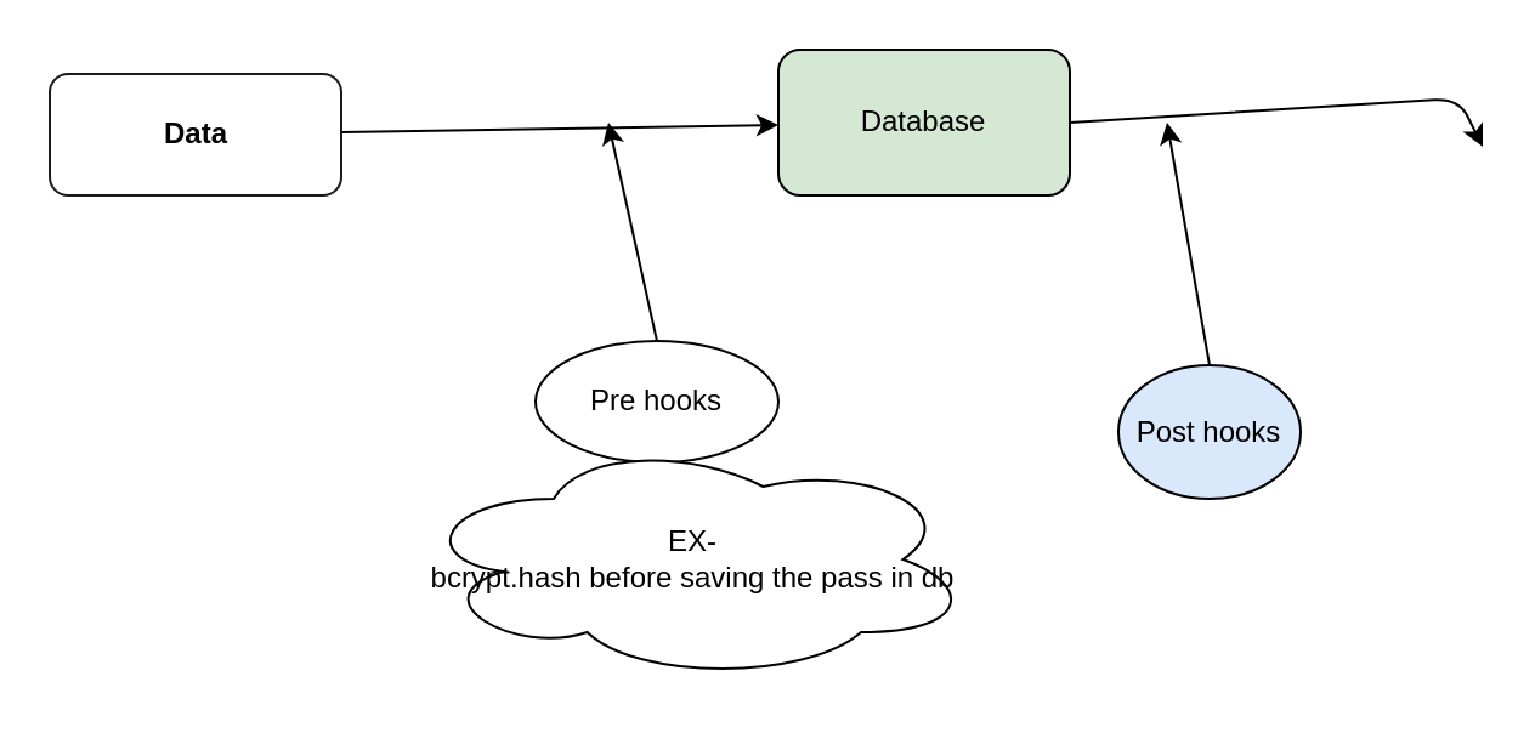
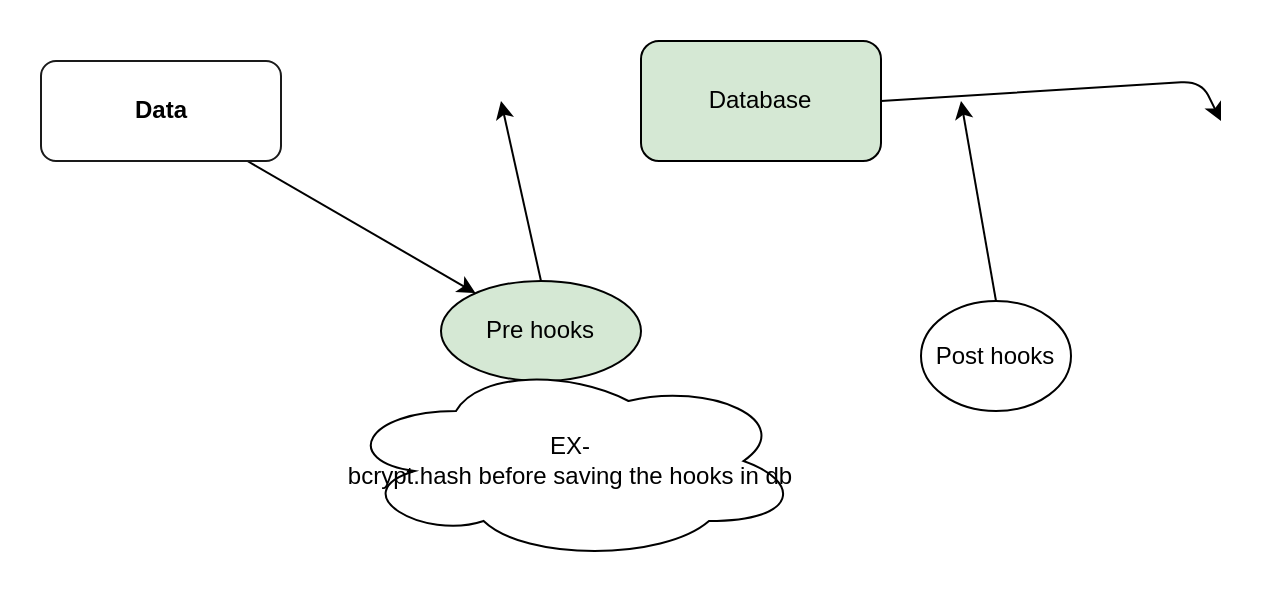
- <mxCell id="2" value="" style="edgeStyle=none;html=1;" parent="1" source="3" target="5" edge="1"><mxGeometry relative="1" as="geometry" /></mxCell>
+ <mxCell id="2" value="" style="edgeStyle=none;html=1;" parent="1" source="3" target="7" edge="1"><mxGeometry relative="1" as="geometry" /></mxCell>
- <mxCell id="7" value="Pre hooks" style="ellipse;whiteSpace=wrap;html=1;" parent="1" vertex="1"><mxGeometry x="220" y="140" width="100" height="50" as="geometry" /></mxCell>
+ <mxCell id="7" value="Pre hooks" style="ellipse;whiteSpace=wrap;html=1;fillColor=#d5e8d4;" parent="1" vertex="1"><mxGeometry x="220" y="140" width="100" height="50" as="geometry" /></mxCell>
- <mxCell id="9" value="Post hooks" style="ellipse;whiteSpace=wrap;html=1;fillColor=#dae8fc;" parent="1" vertex="1"><mxGeometry x="460" y="150" width="75" height="55" as="geometry" /></mxCell>
+ <mxCell id="9" value="Post hooks" style="ellipse;whiteSpace=wrap;html=1;" parent="1" vertex="1"><mxGeometry x="460" y="150" width="75" height="55" as="geometry" /></mxCell>
- <mxCell id="10" value="EX-&lt;br&gt;bcrypt.hash before saving the pass in db" style="ellipse;shape=cloud;whiteSpace=wrap;html=1;" vertex="1" parent="1"><mxGeometry x="170" y="180" width="230" height="100" as="geometry" /></mxCell>
+ <mxCell id="10" value="EX-&lt;br&gt;bcrypt.hash before saving the hooks in db" style="ellipse;shape=cloud;whiteSpace=wrap;html=1;" vertex="1" parent="1"><mxGeometry x="170" y="180" width="230" height="100" as="geometry" /></mxCell>
